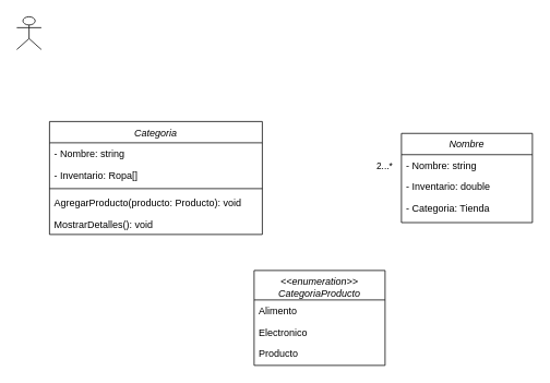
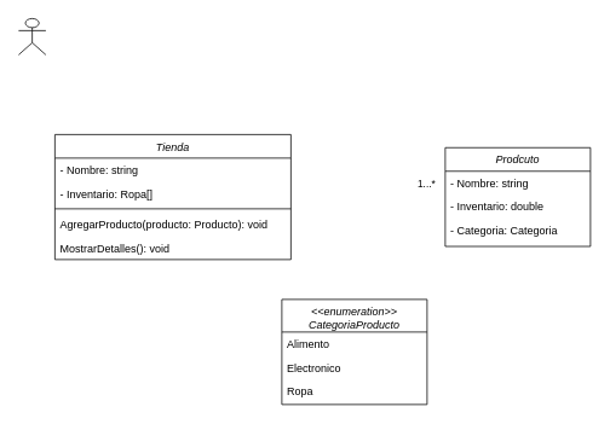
- <mxCell id="7" value="Categoria" style="swimlane;fontStyle=2;align=center;verticalAlign=top;childLayout=stackLayout;horizontal=1;startSize=26;horizontalStack=0;resizeParent=1;resizeLast=0;collapsible=1;marginBottom=0;rounded=0;shadow=0;strokeWidth=1;" vertex="1" parent="1"><mxGeometry x="60" y="148" width="260" height="138" as="geometry"><mxRectangle x="230" y="140" width="160" height="26" as="alternateBounds" /></mxGeometry></mxCell>
+ <mxCell id="7" value="Tienda" style="swimlane;fontStyle=2;align=center;verticalAlign=top;childLayout=stackLayout;horizontal=1;startSize=26;horizontalStack=0;resizeParent=1;resizeLast=0;collapsible=1;marginBottom=0;rounded=0;shadow=0;strokeWidth=1;" vertex="1" parent="1"><mxGeometry x="60" y="148" width="260" height="138" as="geometry"><mxRectangle x="230" y="140" width="160" height="26" as="alternateBounds" /></mxGeometry></mxCell>
- <mxCell id="2" value="Nombre" style="swimlane;fontStyle=2;align=center;verticalAlign=top;childLayout=stackLayout;horizontal=1;startSize=26;horizontalStack=0;resizeParent=1;resizeLast=0;collapsible=1;marginBottom=0;rounded=0;shadow=0;strokeWidth=1;" parent="1" vertex="1"><mxGeometry x="490" y="162.5" width="160" height="109" as="geometry"><mxRectangle x="230" y="140" width="160" height="26" as="alternateBounds" /></mxGeometry></mxCell>
+ <mxCell id="2" value="Prodcuto" style="swimlane;fontStyle=2;align=center;verticalAlign=top;childLayout=stackLayout;horizontal=1;startSize=26;horizontalStack=0;resizeParent=1;resizeLast=0;collapsible=1;marginBottom=0;rounded=0;shadow=0;strokeWidth=1;" parent="1" vertex="1"><mxGeometry x="490" y="162.5" width="160" height="109" as="geometry"><mxRectangle x="230" y="140" width="160" height="26" as="alternateBounds" /></mxGeometry></mxCell>
- <mxCell id="13" value="2...*" style="edgeLabel;resizable=0;html=1;;align=left;verticalAlign=bottom;" connectable="0" vertex="1" parent="1"><mxGeometry x="460" y="200.002" as="geometry"><mxPoint x="-2" y="11" as="offset" /></mxGeometry></mxCell>
+ <mxCell id="13" value="1...*" style="edgeLabel;resizable=0;html=1;;align=left;verticalAlign=bottom;" connectable="0" vertex="1" parent="1"><mxGeometry x="460" y="200.002" as="geometry"><mxPoint x="-2" y="11" as="offset" /></mxGeometry></mxCell>
- <mxCell id="5" value="- Categoria: Tienda" style="text;align=left;verticalAlign=top;spacingLeft=4;spacingRight=4;overflow=hidden;rotatable=0;points=[[0,0.5],[1,0.5]];portConstraint=eastwest;rounded=0;shadow=0;html=0;" parent="2" vertex="1"><mxGeometry y="78" width="160" height="26" as="geometry" /></mxCell>
+ <mxCell id="5" value="- Categoria: Categoria" style="text;align=left;verticalAlign=top;spacingLeft=4;spacingRight=4;overflow=hidden;rotatable=0;points=[[0,0.5],[1,0.5]];portConstraint=eastwest;rounded=0;shadow=0;html=0;" parent="2" vertex="1"><mxGeometry y="78" width="160" height="26" as="geometry" /></mxCell>
- <mxCell id="17" value="Producto" style="text;align=left;verticalAlign=top;spacingLeft=4;spacingRight=4;overflow=hidden;rotatable=0;points=[[0,0.5],[1,0.5]];portConstraint=eastwest;rounded=0;shadow=0;html=0;" vertex="1" parent="14"><mxGeometry y="88" width="160" height="26" as="geometry" /></mxCell>
+ <mxCell id="17" value="Ropa" style="text;align=left;verticalAlign=top;spacingLeft=4;spacingRight=4;overflow=hidden;rotatable=0;points=[[0,0.5],[1,0.5]];portConstraint=eastwest;rounded=0;shadow=0;html=0;" vertex="1" parent="14"><mxGeometry y="88" width="160" height="26" as="geometry" /></mxCell>
